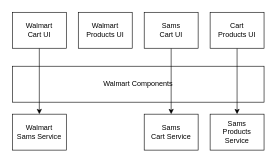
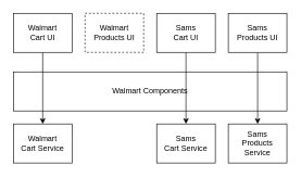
- <mxCell id="8" value="Walmart&lt;br&gt;Products UI" style="rounded=0;whiteSpace=wrap;html=1;" parent="1" vertex="1"><mxGeometry x="130" y="20" width="90" height="60" as="geometry" /></mxCell>
+ <mxCell id="8" value="Walmart&lt;br&gt;Products UI" style="rounded=0;whiteSpace=wrap;html=1;dashed=1;" parent="1" vertex="1"><mxGeometry x="130" y="20" width="90" height="60" as="geometry" /></mxCell>
- <mxCell id="12" value="Cart&lt;br&gt;Products UI" style="rounded=0;whiteSpace=wrap;html=1;" parent="1" vertex="1"><mxGeometry x="350" y="20" width="90" height="60" as="geometry" /></mxCell>
+ <mxCell id="12" value="Sams&lt;br&gt;Products UI" style="rounded=0;whiteSpace=wrap;html=1;" parent="1" vertex="1"><mxGeometry x="350" y="20" width="90" height="60" as="geometry" /></mxCell>
- <mxCell id="3" value="Walmart&lt;br&gt;Sams Service" style="rounded=0;whiteSpace=wrap;html=1;" parent="1" vertex="1"><mxGeometry x="20" y="190" width="90" height="60" as="geometry" /></mxCell>
+ <mxCell id="3" value="Walmart&lt;br&gt;Cart Service" style="rounded=0;whiteSpace=wrap;html=1;" parent="1" vertex="1"><mxGeometry x="20" y="190" width="90" height="60" as="geometry" /></mxCell>
